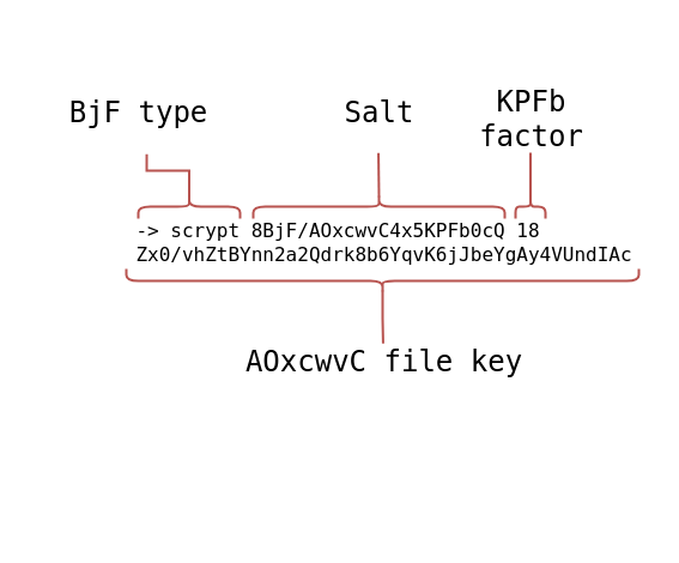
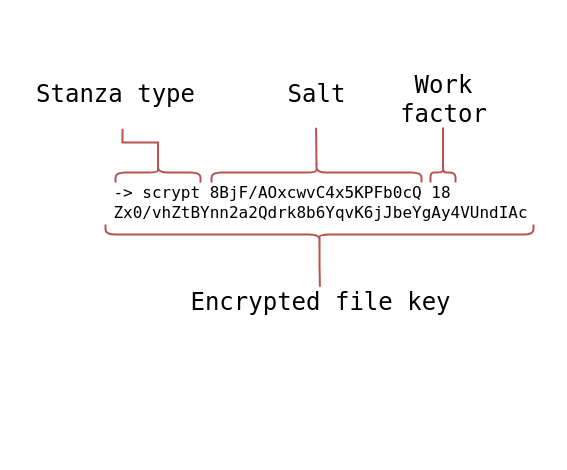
- <mxCell id="5" value="&lt;pre style=&quot;margin-top: 1em; margin-bottom: 1em; background-color: var(--code-cell-background); border: var(--colab-border-color); border-radius: 2px; padding: 12px 8px; overflow-x: auto; text-align: start;&quot;&gt;&lt;font style=&quot;font-size: 24px;&quot;&gt;BjF type&lt;/font&gt;&lt;/pre&gt;" style="text;html=1;align=center;verticalAlign=middle;resizable=0;points=[];autosize=1;strokeColor=none;fillColor=none;" vertex="1" parent="1"><mxGeometry x="20" y="59" width="190" height="70" as="geometry" /></mxCell>
+ <mxCell id="5" value="&lt;pre style=&quot;margin-top: 1em; margin-bottom: 1em; background-color: var(--code-cell-background); border: var(--colab-border-color); border-radius: 2px; padding: 12px 8px; overflow-x: auto; text-align: start;&quot;&gt;&lt;font style=&quot;font-size: 24px;&quot;&gt;Stanza type&lt;/font&gt;&lt;/pre&gt;" style="text;html=1;align=center;verticalAlign=middle;resizable=0;points=[];autosize=1;strokeColor=none;fillColor=none;" vertex="1" parent="1"><mxGeometry x="20" y="59" width="190" height="70" as="geometry" /></mxCell>
- <mxCell id="12" value="&lt;font face=&quot;monospace&quot;&gt;KPFb&lt;br&gt;factor&lt;/font&gt;" style="text;html=1;align=center;verticalAlign=middle;resizable=0;points=[];autosize=1;strokeColor=none;fillColor=none;fontSize=24;" vertex="1" parent="1"><mxGeometry x="392.5" y="69" width="100" height="60" as="geometry" /></mxCell>
+ <mxCell id="12" value="&lt;font face=&quot;monospace&quot;&gt;Work&lt;br&gt;factor&lt;/font&gt;" style="text;html=1;align=center;verticalAlign=middle;resizable=0;points=[];autosize=1;strokeColor=none;fillColor=none;fontSize=24;" vertex="1" parent="1"><mxGeometry x="392.5" y="69" width="100" height="60" as="geometry" /></mxCell>
- <mxCell id="15" value="&lt;font face=&quot;monospace&quot;&gt;AOxcwvC file key&lt;/font&gt;" style="text;html=1;align=center;verticalAlign=middle;resizable=0;points=[];autosize=1;strokeColor=none;fillColor=none;fontSize=24;" vertex="1" parent="1"><mxGeometry x="180" y="287" width="280" height="30" as="geometry" /></mxCell>
+ <mxCell id="15" value="&lt;font face=&quot;monospace&quot;&gt;Encrypted file key&lt;/font&gt;" style="text;html=1;align=center;verticalAlign=middle;resizable=0;points=[];autosize=1;strokeColor=none;fillColor=none;fontSize=24;" vertex="1" parent="1"><mxGeometry x="180" y="287" width="280" height="30" as="geometry" /></mxCell>
